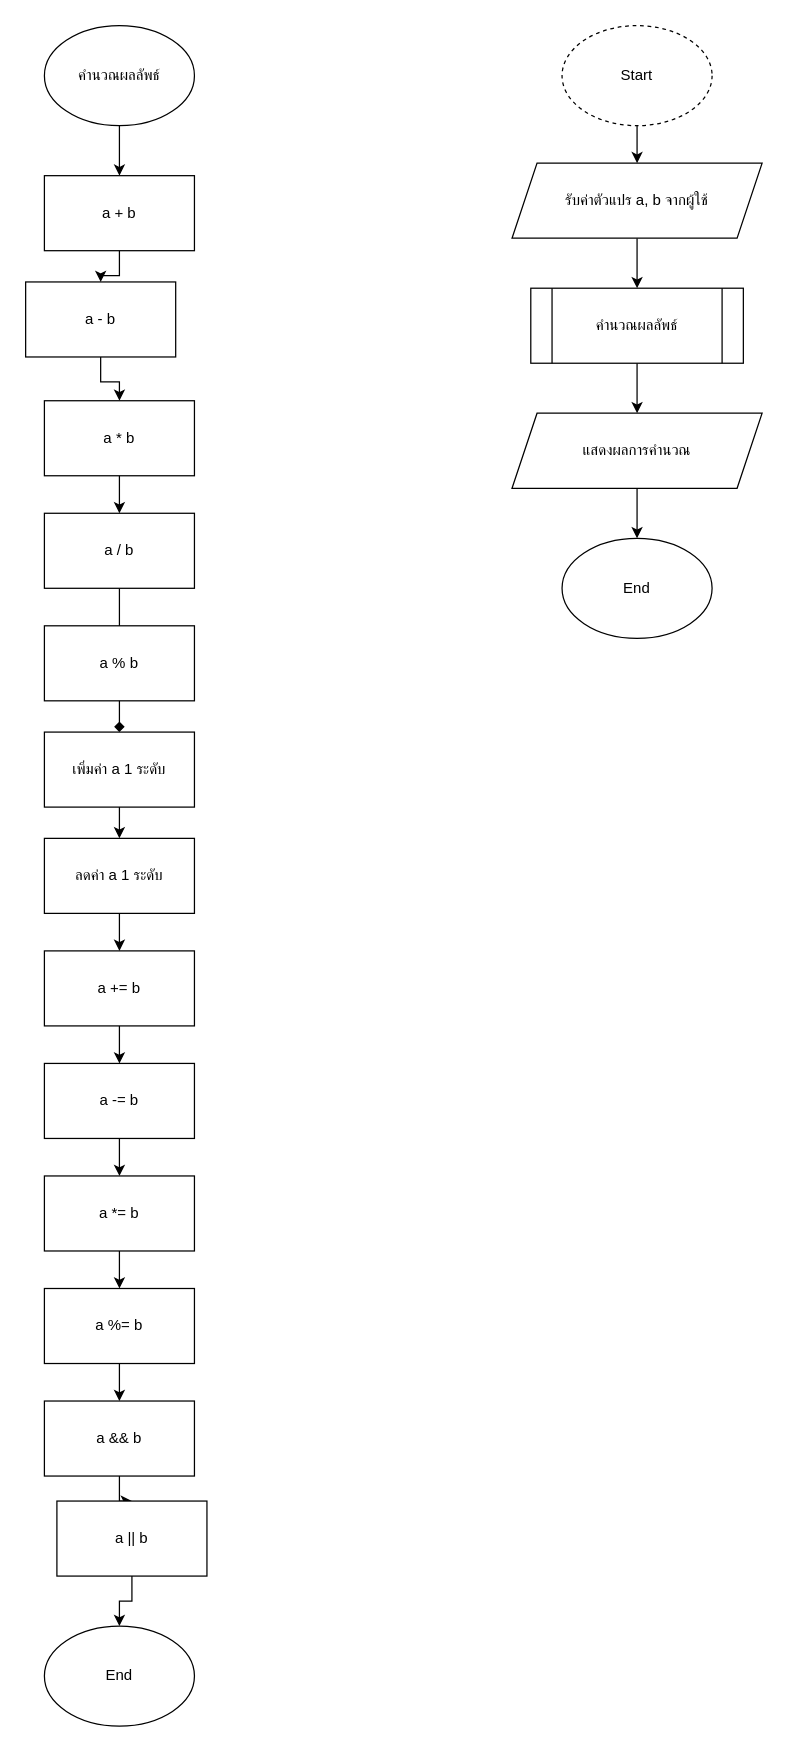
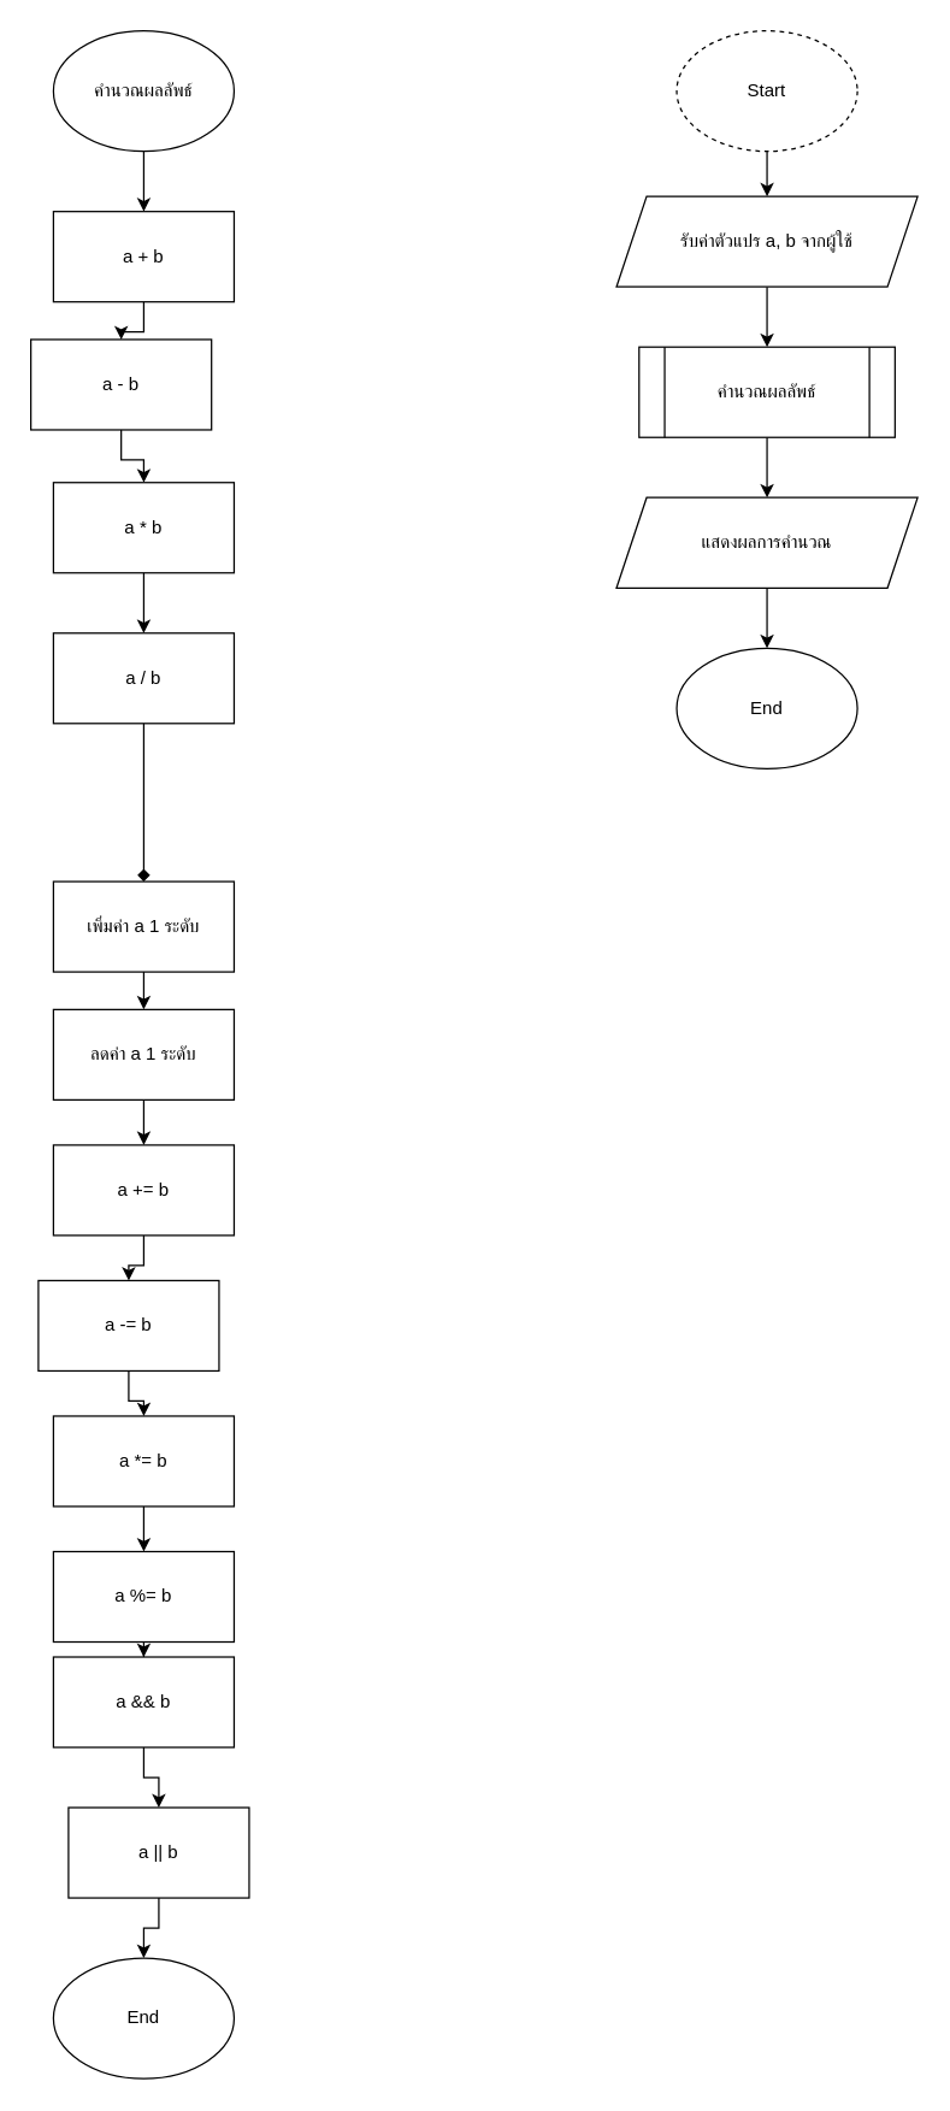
- <mxCell id="21" value="a / b" style="rounded=0;whiteSpace=wrap;html=1;" vertex="1" parent="1"><mxGeometry x="35" y="410" width="120" height="60" as="geometry" /></mxCell>
+ <mxCell id="21" value="a / b" style="rounded=0;whiteSpace=wrap;html=1;" vertex="1" parent="1"><mxGeometry x="35" y="420" width="120" height="60" as="geometry" /></mxCell>
- <mxCell id="22" value="a % b" style="rounded=0;whiteSpace=wrap;html=1;" vertex="1" parent="1"><mxGeometry x="35" y="500" width="120" height="60" as="geometry" /></mxCell>
- <mxCell id="30" value="a -= b" style="rounded=0;whiteSpace=wrap;html=1;" vertex="1" parent="1"><mxGeometry x="35" y="850" width="120" height="60" as="geometry" /></mxCell>
+ <mxCell id="30" value="a -= b" style="rounded=0;whiteSpace=wrap;html=1;" vertex="1" parent="1"><mxGeometry x="25" y="850" width="120" height="60" as="geometry" /></mxCell>
- <mxCell id="36" value="a &amp;amp;&amp;amp; b" style="rounded=0;whiteSpace=wrap;html=1;" vertex="1" parent="1"><mxGeometry x="35" y="1120" width="120" height="60" as="geometry" /></mxCell>
+ <mxCell id="36" value="a &amp;amp;&amp;amp; b" style="rounded=0;whiteSpace=wrap;html=1;" vertex="1" parent="1"><mxGeometry x="35" y="1100" width="120" height="60" as="geometry" /></mxCell>
